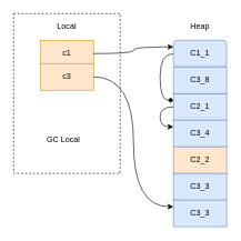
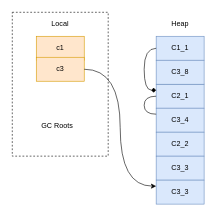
- <mxCell id="18" style="edgeStyle=orthogonalEdgeStyle;curved=1;rounded=0;orthogonalLoop=1;jettySize=auto;html=1;entryX=0;entryY=0.25;entryDx=0;entryDy=0;strokeColor=#000000;fontColor=#FF0000;" edge="1" parent="1" source="14" target="2"><mxGeometry relative="1" as="geometry" /></mxCell>
- <mxCell id="2" value="C1_1" style="whiteSpace=wrap;html=1;fillColor=#dae8fc;strokeColor=#6c8ebf;rounded=1;" vertex="1" parent="1"><mxGeometry x="260" y="60" width="80" height="40" as="geometry" /></mxCell>
+ <mxCell id="2" value="C1_1" style="rounded=0;whiteSpace=wrap;html=1;fillColor=#dae8fc;strokeColor=#6c8ebf;" vertex="1" parent="1"><mxGeometry x="260" y="60" width="80" height="40" as="geometry" /></mxCell>
- <mxCell id="7" style="edgeStyle=orthogonalEdgeStyle;rounded=0;orthogonalLoop=1;jettySize=auto;html=1;entryX=0;entryY=0.25;entryDx=0;entryDy=0;exitX=0;exitY=0.5;exitDx=0;exitDy=0;curved=1;" edge="1" parent="1" source="4" target="6"><mxGeometry relative="1" as="geometry"><Array as="points"><mxPoint x="240" y="160" /><mxPoint x="240" y="190" /></Array></mxGeometry></mxCell>
+ <mxCell id="7" style="edgeStyle=orthogonalEdgeStyle;rounded=0;orthogonalLoop=1;jettySize=auto;html=1;entryX=0;entryY=0.25;entryDx=0;entryDy=0;exitX=0;exitY=0.5;exitDx=0;exitDy=0;curved=1;endArrow=none;" edge="1" parent="1" source="4" target="6"><mxGeometry relative="1" as="geometry"><Array as="points"><mxPoint x="240" y="160" /><mxPoint x="240" y="190" /></Array></mxGeometry></mxCell>
- <mxCell id="17" value="GC Local" style="text;html=1;strokeColor=none;fillColor=none;align=center;verticalAlign=middle;whiteSpace=wrap;rounded=0;dashed=1;" vertex="1" parent="12"><mxGeometry x="40" y="180" width="70" height="20" as="geometry" /></mxCell>
+ <mxCell id="17" value="GC Roots" style="text;html=1;strokeColor=none;fillColor=none;align=center;verticalAlign=middle;whiteSpace=wrap;rounded=0;dashed=1;" vertex="1" parent="12"><mxGeometry x="40" y="180" width="70" height="20" as="geometry" /></mxCell>
- <mxCell id="8" value="C2_2" style="rounded=0;whiteSpace=wrap;html=1;fillColor=#ffe6cc;strokeColor=#6c8ebf;" vertex="1" parent="1"><mxGeometry x="260" y="220" width="80" height="40" as="geometry" /></mxCell>
+ <mxCell id="8" value="C2_2" style="rounded=0;whiteSpace=wrap;html=1;fillColor=#dae8fc;strokeColor=#6c8ebf;" vertex="1" parent="1"><mxGeometry x="260" y="220" width="80" height="40" as="geometry" /></mxCell>
